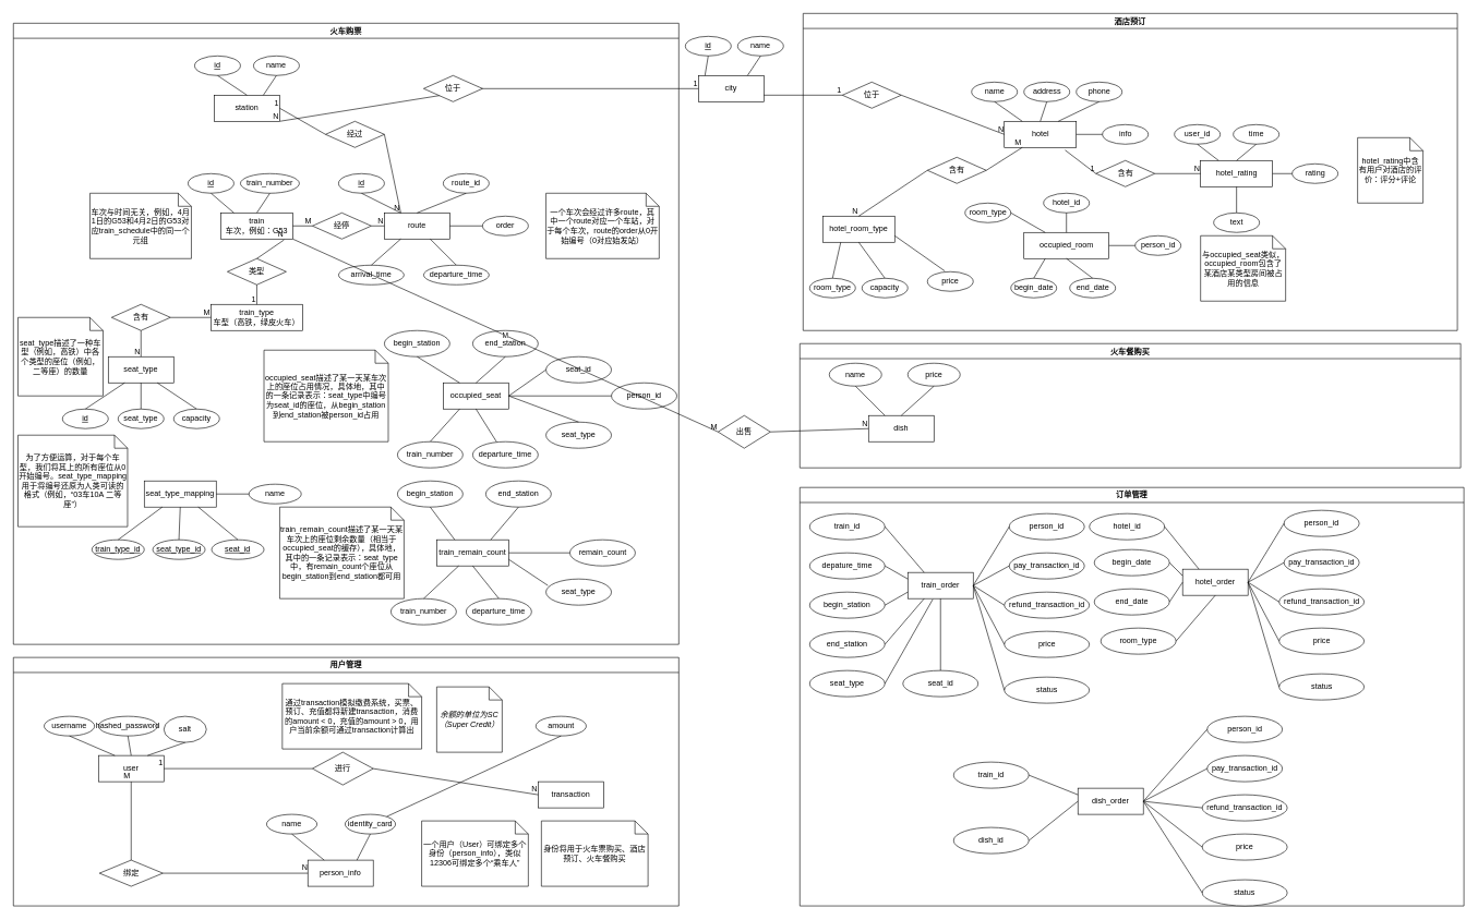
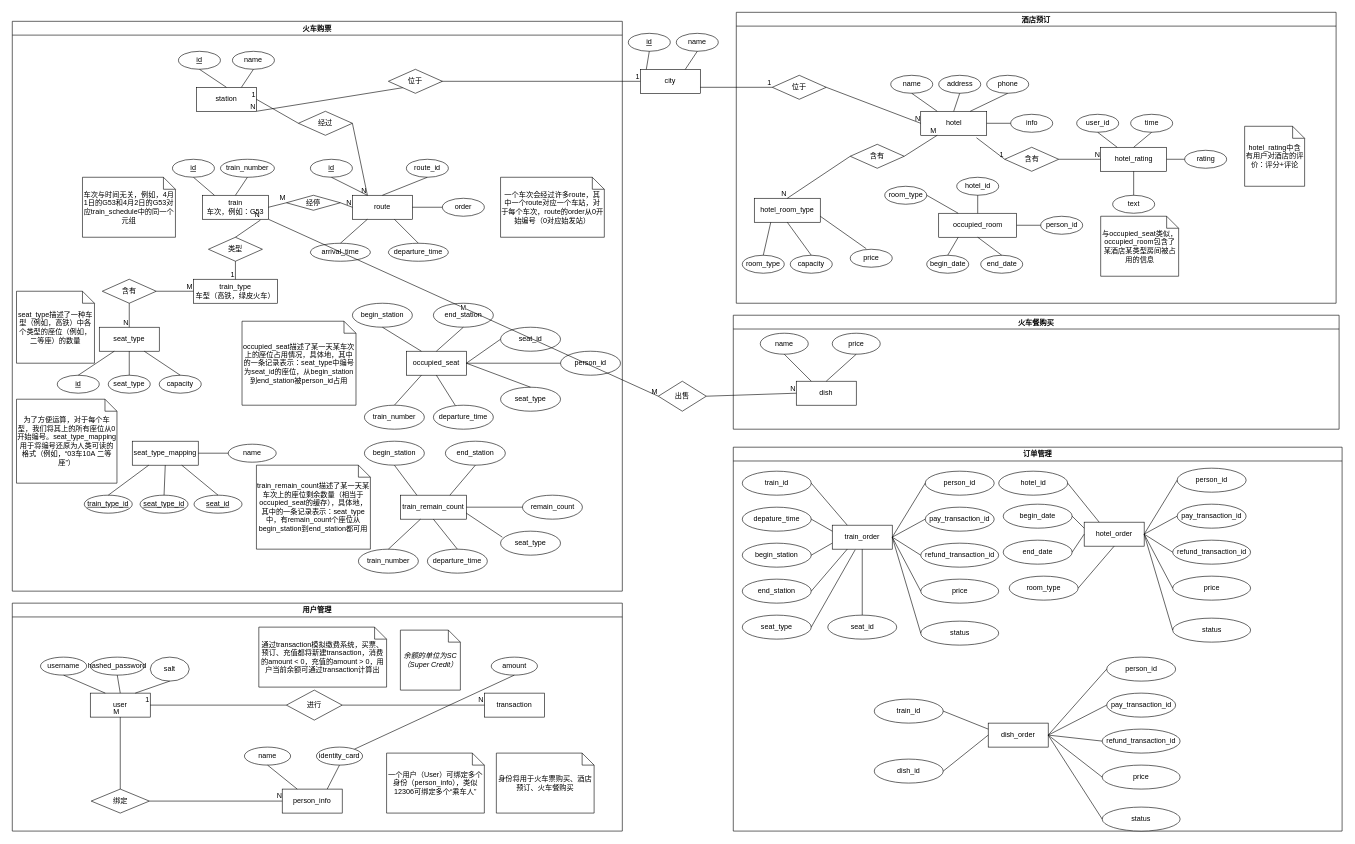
- <mxCell id="34" value="经停" style="shape=rhombus;perimeter=rhombusPerimeter;whiteSpace=wrap;html=1;align=center;" vertex="1" parent="1"><mxGeometry x="477" y="325" width="90" height="40" as="geometry" /></mxCell>
+ <mxCell id="34" value="经停" style="shape=rhombus;perimeter=rhombusPerimeter;whiteSpace=wrap;html=1;align=center;" vertex="1" parent="1"><mxGeometry x="477" y="325" width="90" height="25" as="geometry" /></mxCell>
- <mxCell id="229" value="transaction" style="whiteSpace=wrap;html=1;align=center;" vertex="1" parent="228"><mxGeometry x="802" y="190" width="100" height="40" as="geometry" /></mxCell>
+ <mxCell id="229" value="transaction" style="whiteSpace=wrap;html=1;align=center;" vertex="1" parent="228"><mxGeometry x="787" y="150" width="100" height="40" as="geometry" /></mxCell>
